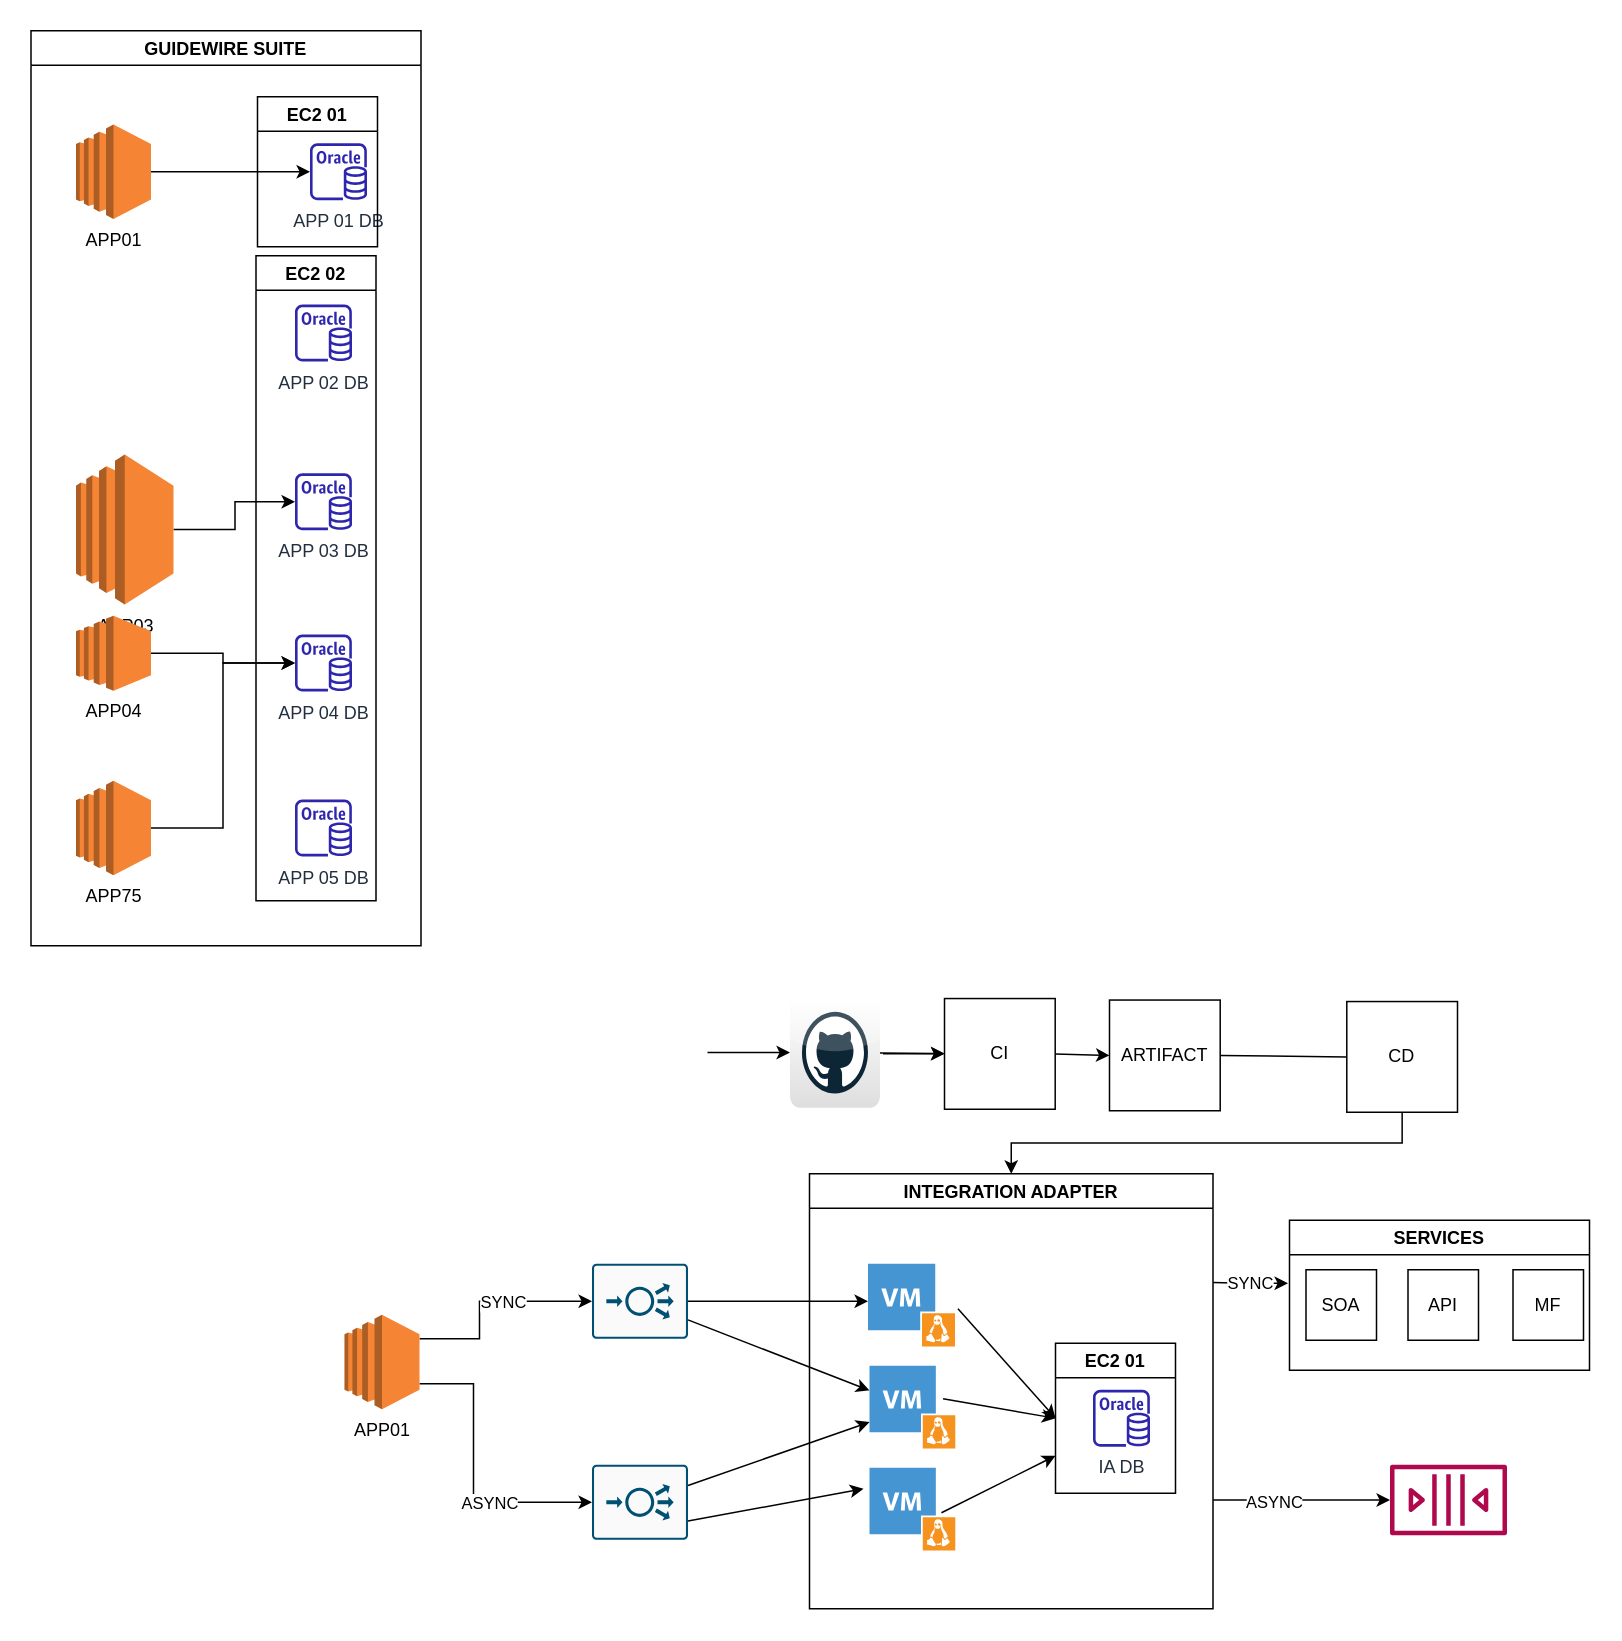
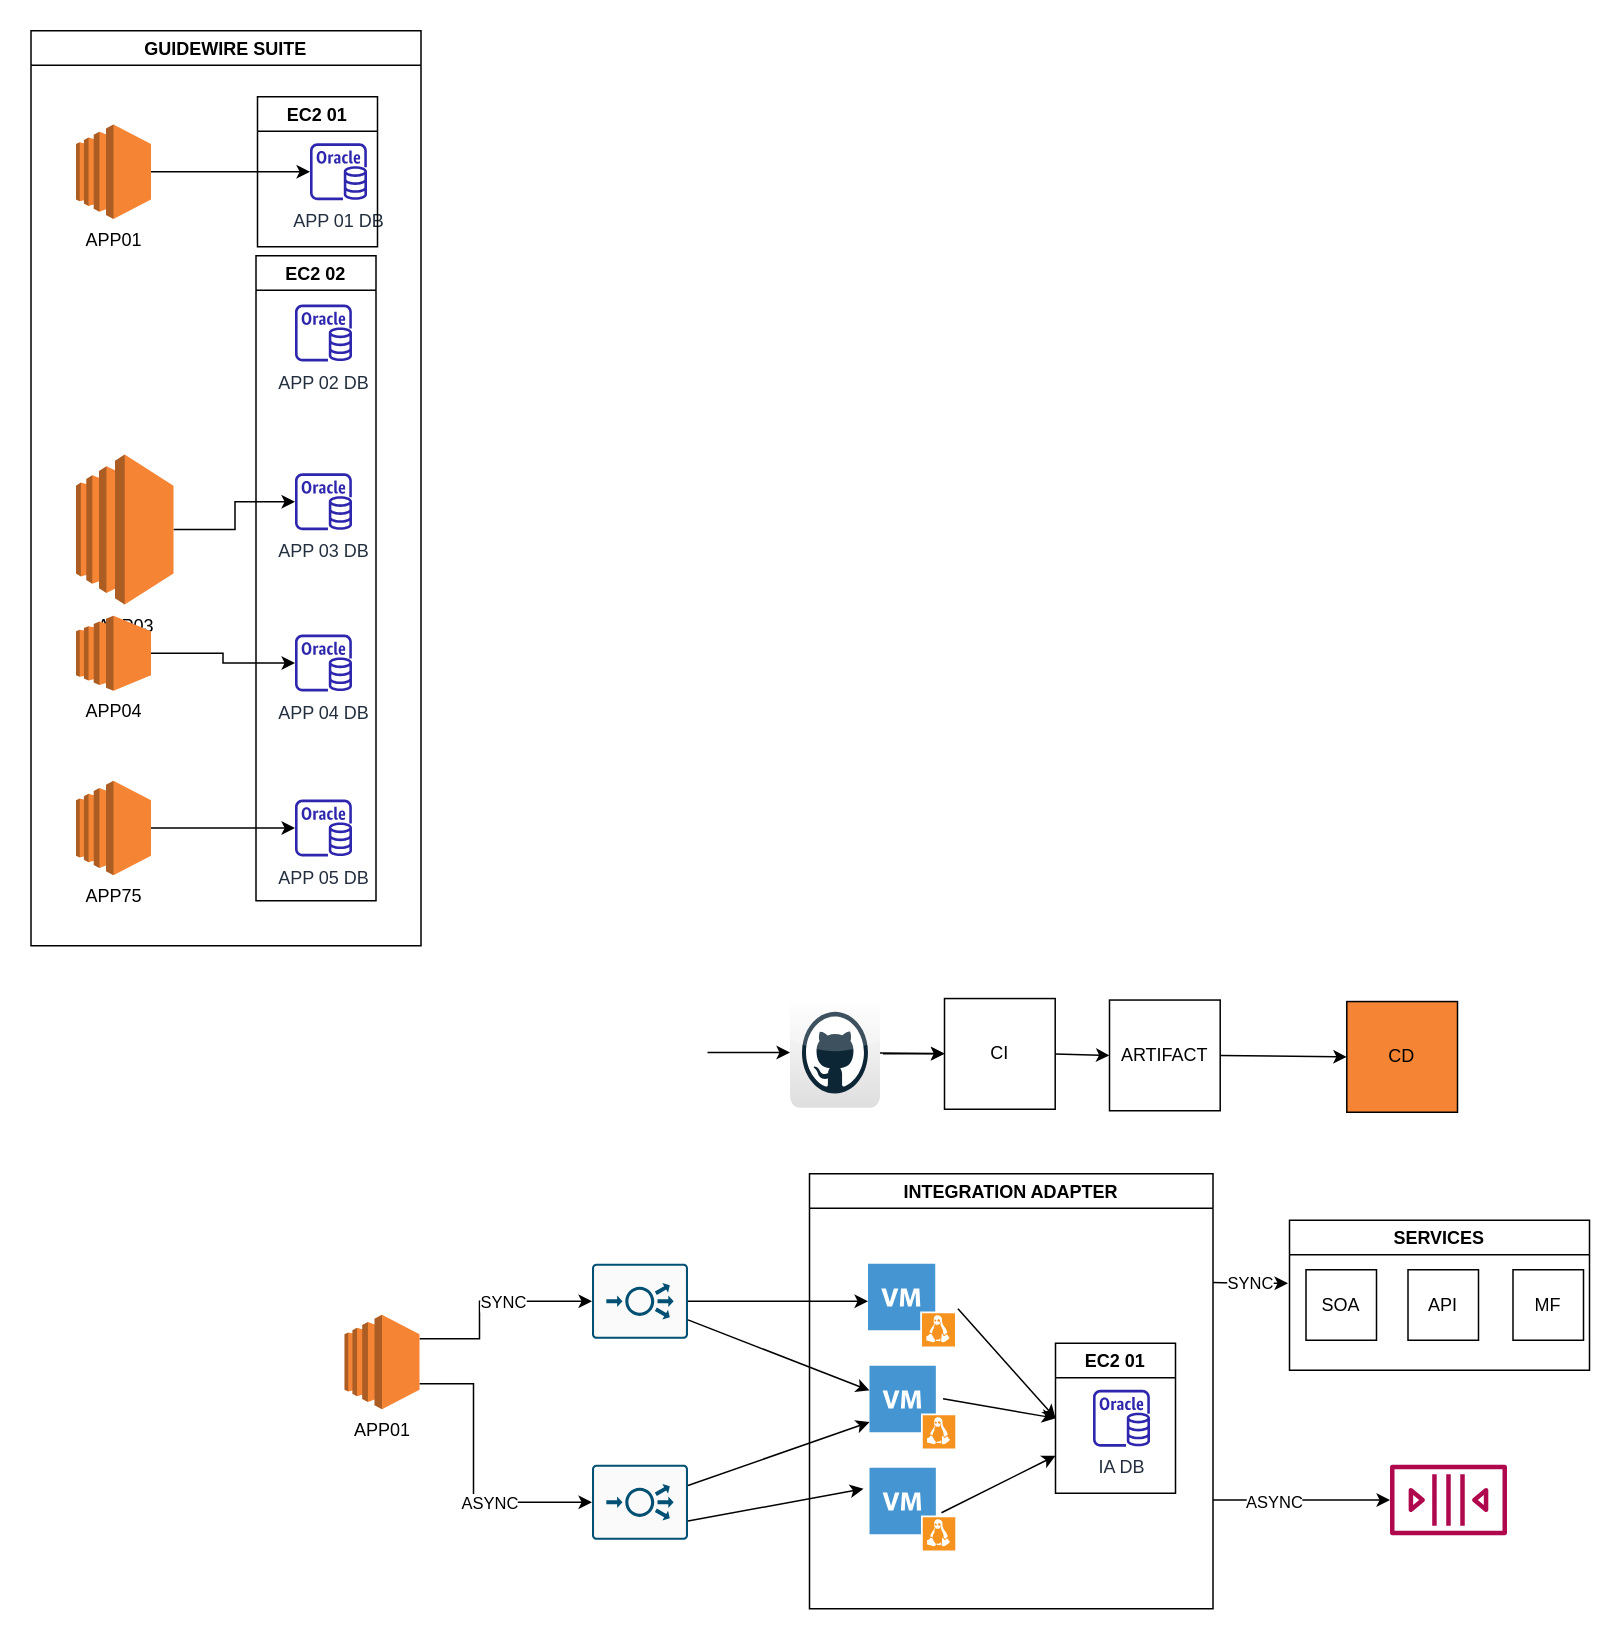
- <mxCell id="7" value="" style="edgeStyle=elbowEdgeStyle;rounded=0;orthogonalLoop=1;jettySize=auto;html=1;" edge="1" parent="2" source="8" target="14"><mxGeometry relative="1" as="geometry" /></mxCell>
+ <mxCell id="7" value="" style="edgeStyle=elbowEdgeStyle;rounded=0;orthogonalLoop=1;jettySize=auto;html=1;" edge="1" parent="2" source="8" target="15"><mxGeometry relative="1" as="geometry" /></mxCell>
- <mxCell id="53" style="edgeStyle=none;rounded=0;orthogonalLoop=1;jettySize=auto;html=1;exitX=1;exitY=0.5;exitDx=0;exitDy=0;entryX=0;entryY=0.5;entryDx=0;entryDy=0;endArrow=none;" edge="1" parent="1" source="54" target="56"><mxGeometry relative="1" as="geometry" /></mxCell>
+ <mxCell id="53" style="edgeStyle=none;rounded=0;orthogonalLoop=1;jettySize=auto;html=1;exitX=1;exitY=0.5;exitDx=0;exitDy=0;entryX=0;entryY=0.5;entryDx=0;entryDy=0;" edge="1" parent="1" source="54" target="56"><mxGeometry relative="1" as="geometry" /></mxCell>
- <mxCell id="56" value="CD" style="whiteSpace=wrap;html=1;aspect=fixed;" vertex="1" parent="1"><mxGeometry x="897.2" y="667.2" width="73.8" height="73.8" as="geometry" /></mxCell>
+ <mxCell id="56" value="CD" style="whiteSpace=wrap;html=1;aspect=fixed;fillColor=#f58534;" vertex="1" parent="1"><mxGeometry x="897.2" y="667.2" width="73.8" height="73.8" as="geometry" /></mxCell>
- <mxCell id="55" style="edgeStyle=orthogonalEdgeStyle;rounded=0;orthogonalLoop=1;jettySize=auto;html=1;exitX=0.5;exitY=1;exitDx=0;exitDy=0;entryX=0.5;entryY=0;entryDx=0;entryDy=0;" edge="1" parent="1" source="56" target="21"><mxGeometry relative="1" as="geometry" /></mxCell>
